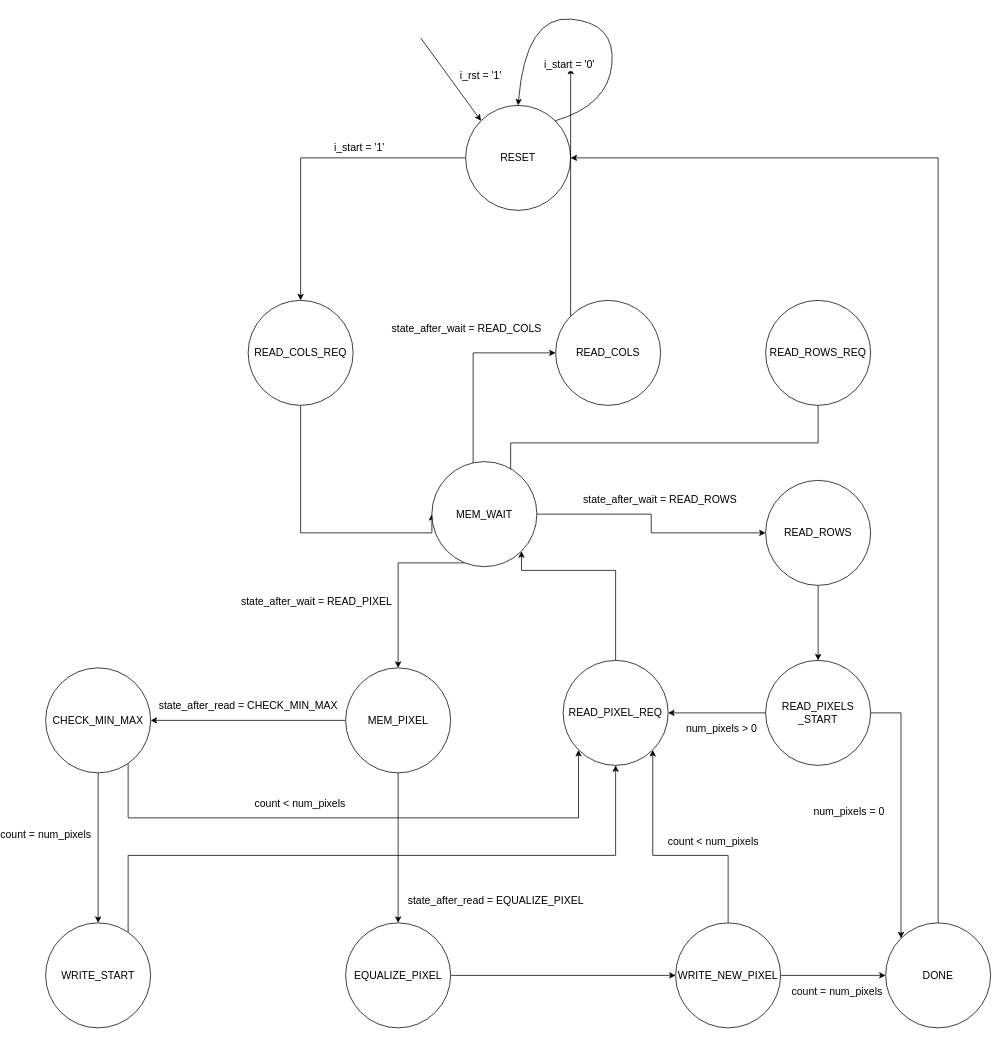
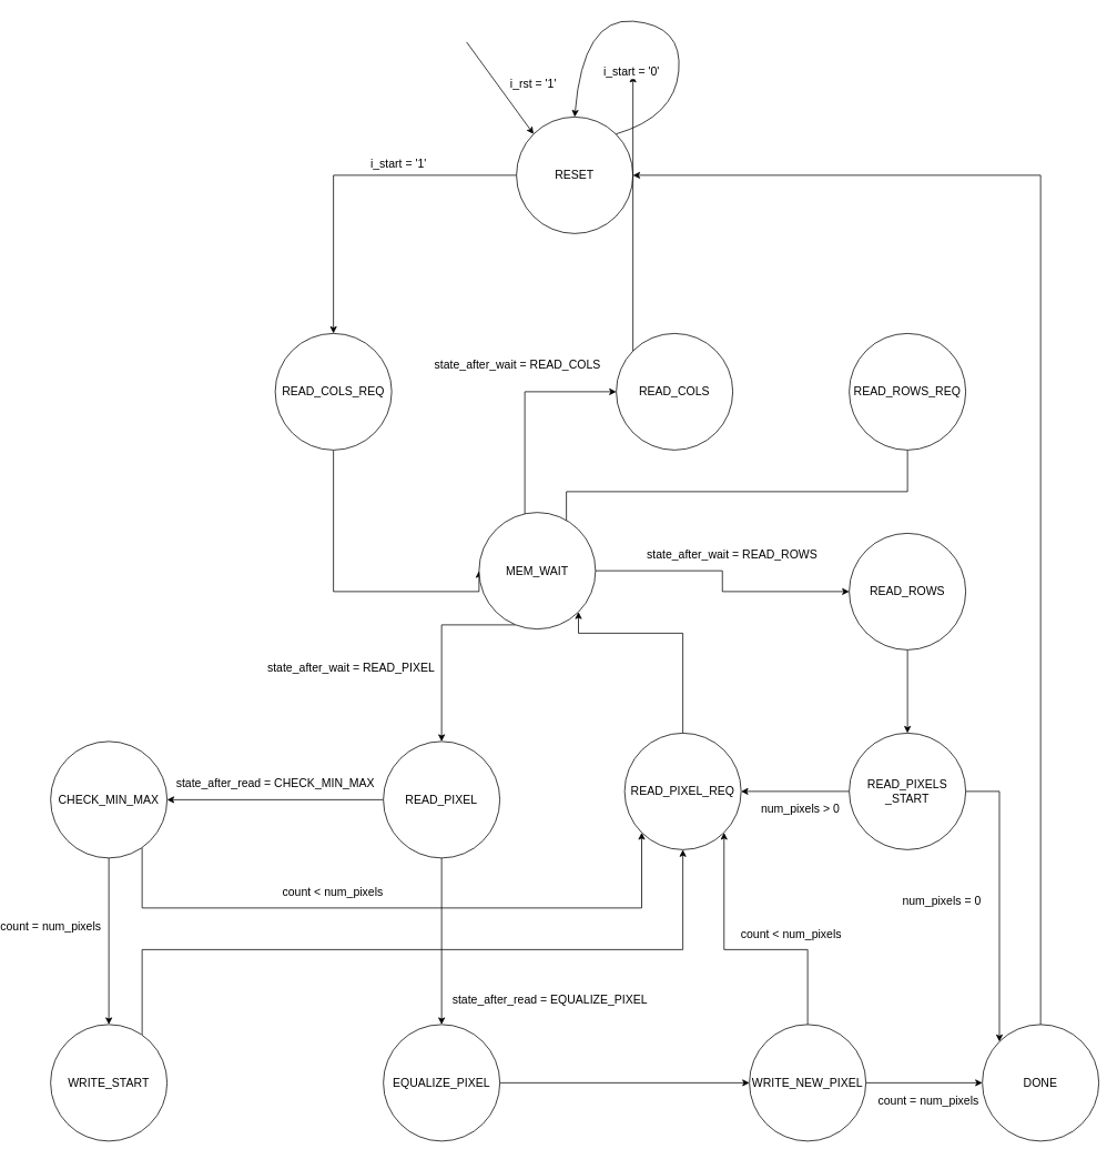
- <mxCell id="41" value="MEM_PIXEL" style="ellipse;whiteSpace=wrap;html=1;aspect=fixed;fontSize=14;" vertex="1" parent="1"><mxGeometry x="431" y="890" width="140" height="140" as="geometry" /></mxCell>
+ <mxCell id="41" value="READ_PIXEL" style="ellipse;whiteSpace=wrap;html=1;aspect=fixed;fontSize=14;" vertex="1" parent="1"><mxGeometry x="431" y="890" width="140" height="140" as="geometry" /></mxCell>
